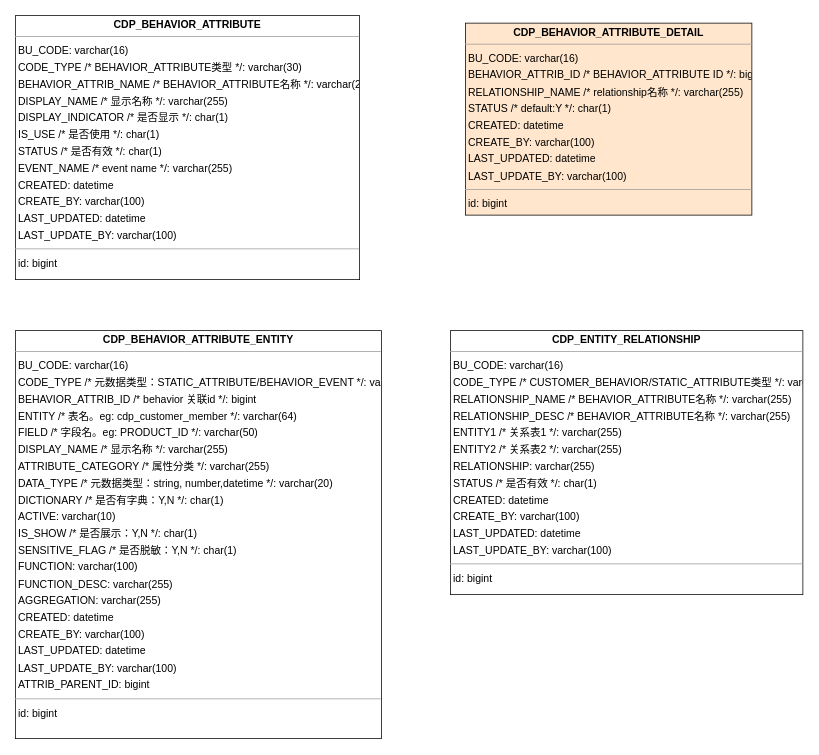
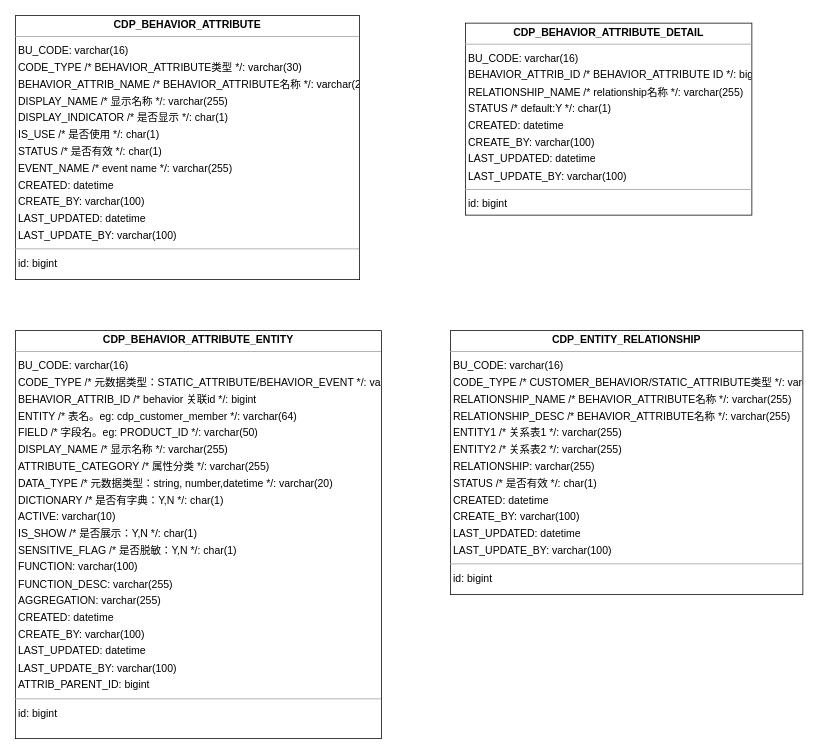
- <mxCell id="3" value="&lt;p style=&quot;margin:0px;margin-top:4px;text-align:center;&quot;&gt;&lt;b&gt;CDP_BEHAVIOR_ATTRIBUTE_DETAIL&lt;/b&gt;&lt;/p&gt;&lt;hr size=&quot;1&quot;/&gt;&lt;p style=&quot;margin:0 0 0 4px;line-height:1.6;&quot;&gt; BU_CODE: varchar(16)&lt;br/&gt; BEHAVIOR_ATTRIB_ID  /* BEHAVIOR_ATTRIBUTE ID */: bigint&lt;br/&gt; RELATIONSHIP_NAME  /* relationship名称 */: varchar(255)&lt;br/&gt; STATUS  /* default:Y */: char(1)&lt;br/&gt; CREATED: datetime&lt;br/&gt; CREATE_BY: varchar(100)&lt;br/&gt; LAST_UPDATED: datetime&lt;br/&gt; LAST_UPDATE_BY: varchar(100)&lt;/p&gt;&lt;hr size=&quot;1&quot;/&gt;&lt;p style=&quot;margin:0 0 0 4px;line-height:1.6;&quot;&gt; id: bigint&lt;/p&gt;" style="verticalAlign=top;align=left;overflow=fill;fontSize=14;fontFamily=Helvetica;html=1;rounded=0;shadow=0;comic=0;labelBackgroundColor=none;strokeWidth=1;fillColor=#ffe6cc;" parent="1" vertex="1"><mxGeometry x="620" y="30" width="382" height="256" as="geometry" /></mxCell>
+ <mxCell id="3" value="&lt;p style=&quot;margin:0px;margin-top:4px;text-align:center;&quot;&gt;&lt;b&gt;CDP_BEHAVIOR_ATTRIBUTE_DETAIL&lt;/b&gt;&lt;/p&gt;&lt;hr size=&quot;1&quot;/&gt;&lt;p style=&quot;margin:0 0 0 4px;line-height:1.6;&quot;&gt; BU_CODE: varchar(16)&lt;br/&gt; BEHAVIOR_ATTRIB_ID  /* BEHAVIOR_ATTRIBUTE ID */: bigint&lt;br/&gt; RELATIONSHIP_NAME  /* relationship名称 */: varchar(255)&lt;br/&gt; STATUS  /* default:Y */: char(1)&lt;br/&gt; CREATED: datetime&lt;br/&gt; CREATE_BY: varchar(100)&lt;br/&gt; LAST_UPDATED: datetime&lt;br/&gt; LAST_UPDATE_BY: varchar(100)&lt;/p&gt;&lt;hr size=&quot;1&quot;/&gt;&lt;p style=&quot;margin:0 0 0 4px;line-height:1.6;&quot;&gt; id: bigint&lt;/p&gt;" style="verticalAlign=top;align=left;overflow=fill;fontSize=14;fontFamily=Helvetica;html=1;rounded=0;shadow=0;comic=0;labelBackgroundColor=none;strokeWidth=1;" parent="1" vertex="1"><mxGeometry x="620" y="30" width="382" height="256" as="geometry" /></mxCell>
